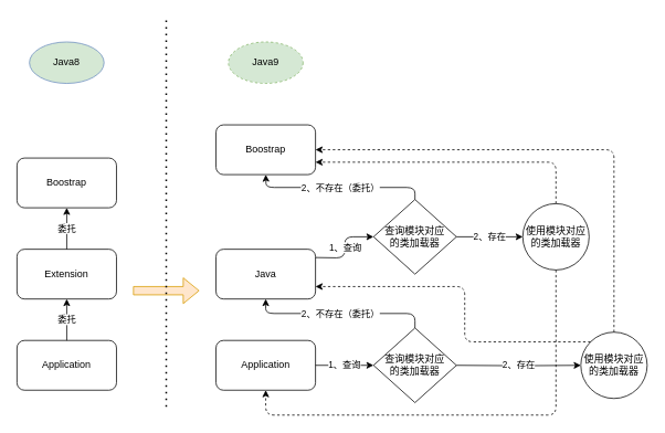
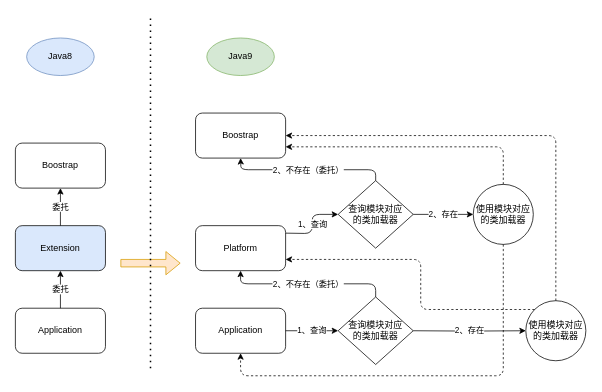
- <mxCell id="25" value="Java8" style="ellipse;whiteSpace=wrap;html=1;fillColor=#d5e8d4;strokeColor=#6c8ebf;" vertex="1" parent="1"><mxGeometry x="35" y="50" width="90" height="50" as="geometry" /></mxCell>
+ <mxCell id="25" value="Java8" style="ellipse;whiteSpace=wrap;html=1;fillColor=#dae8fc;strokeColor=#6c8ebf;" vertex="1" parent="1"><mxGeometry x="35" y="50" width="90" height="50" as="geometry" /></mxCell>
- <mxCell id="26" value="Java9" style="ellipse;whiteSpace=wrap;html=1;fillColor=#d5e8d4;strokeColor=#82b366;dashed=1;" vertex="1" parent="1"><mxGeometry x="275" y="50" width="90" height="50" as="geometry" /></mxCell>
+ <mxCell id="26" value="Java9" style="ellipse;whiteSpace=wrap;html=1;fillColor=#d5e8d4;strokeColor=#82b366;" vertex="1" parent="1"><mxGeometry x="275" y="50" width="90" height="50" as="geometry" /></mxCell>
- <mxCell id="3" value="Extension" style="rounded=1;whiteSpace=wrap;html=1;" vertex="1" parent="1"><mxGeometry y="300" width="120" height="60" as="geometry" x="20" /></mxCell>
+ <mxCell id="3" value="Extension" style="rounded=1;whiteSpace=wrap;html=1;fillColor=#dae8fc;" vertex="1" parent="1"><mxGeometry y="300" width="120" height="60" as="geometry" x="20" /></mxCell>
- <mxCell id="8" value="Java" style="rounded=1;whiteSpace=wrap;html=1;" vertex="1" parent="1"><mxGeometry x="260" y="300" width="120" height="60" as="geometry" /></mxCell>
+ <mxCell id="8" value="Platform" style="rounded=1;whiteSpace=wrap;html=1;" vertex="1" parent="1"><mxGeometry x="260" y="300" width="120" height="60" as="geometry" /></mxCell>
